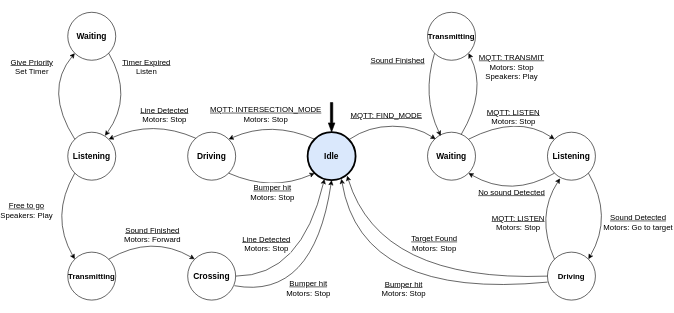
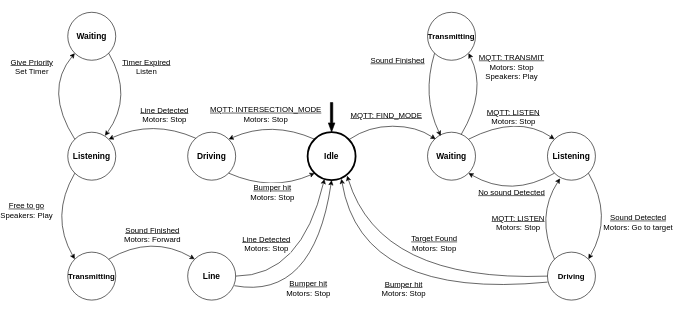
- <mxCell id="11" value="&lt;p style=&quot;line-height: 200%&quot;&gt;Idle&lt;/p&gt;" style="ellipse;whiteSpace=wrap;html=1;fontSize=14;fontStyle=1;strokeWidth=3;fillColor=#dae8fc;" parent="1" vertex="1"><mxGeometry x="460" y="220" width="80" height="80" as="geometry" /></mxCell>
+ <mxCell id="11" value="&lt;p style=&quot;line-height: 200%&quot;&gt;Idle&lt;/p&gt;" style="ellipse;whiteSpace=wrap;html=1;fontSize=14;fontStyle=1;strokeWidth=3;" parent="1" vertex="1"><mxGeometry x="460" y="220" width="80" height="80" as="geometry" /></mxCell>
- <mxCell id="16" value="Crossing" style="ellipse;whiteSpace=wrap;html=1;fontSize=14;fontStyle=1" parent="1" vertex="1"><mxGeometry x="260" y="420" width="80" height="80" as="geometry" /></mxCell>
+ <mxCell id="16" value="Line" style="ellipse;whiteSpace=wrap;html=1;fontSize=14;fontStyle=1" parent="1" vertex="1"><mxGeometry x="260" y="420" width="80" height="80" as="geometry" /></mxCell>
